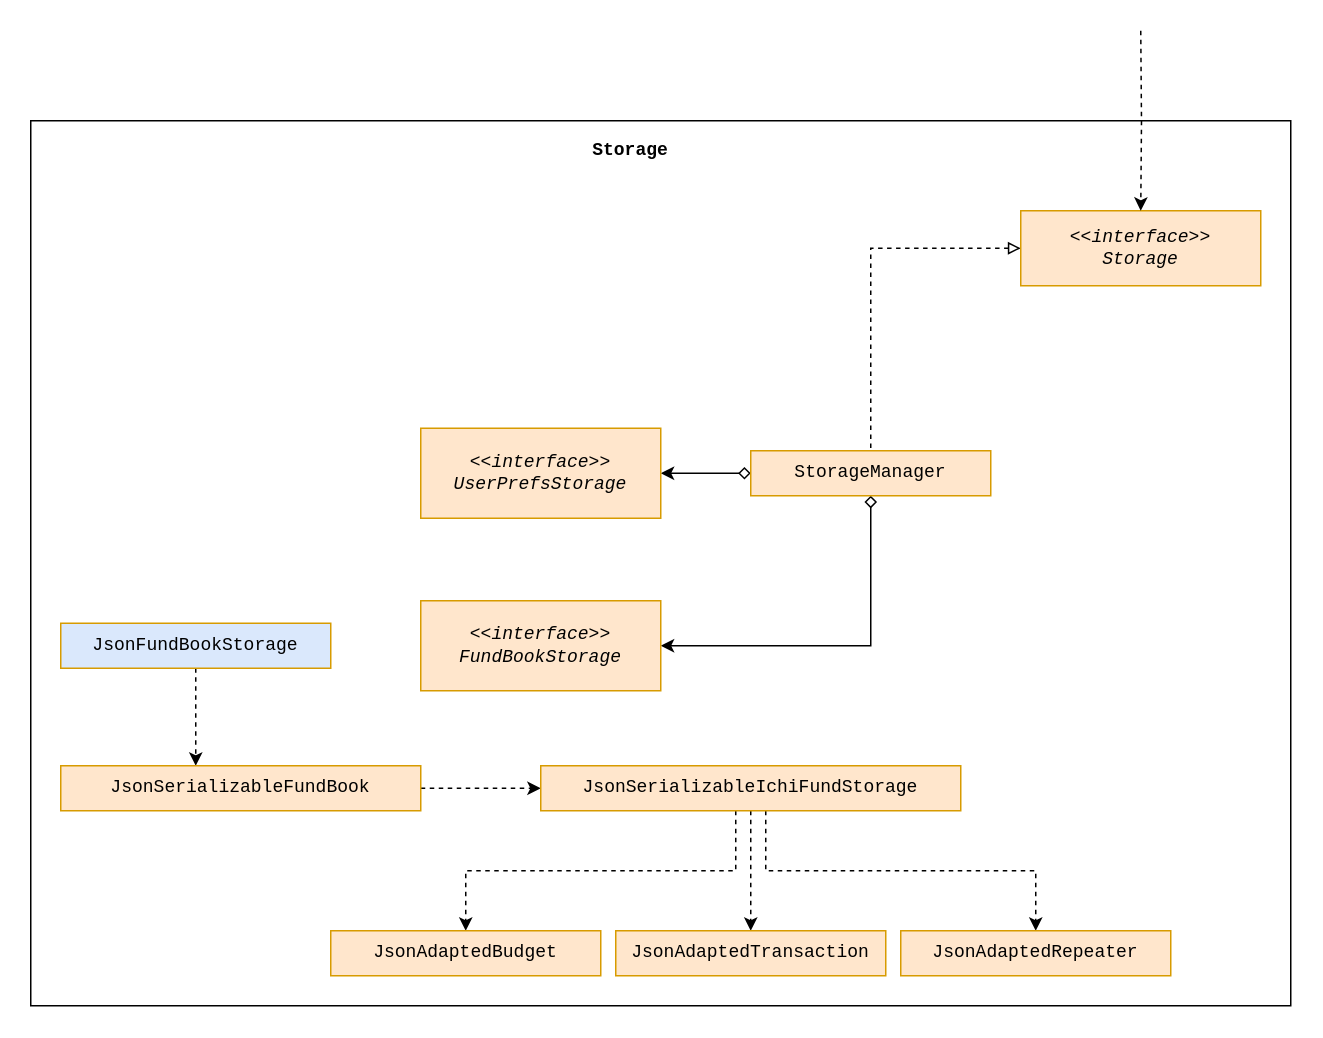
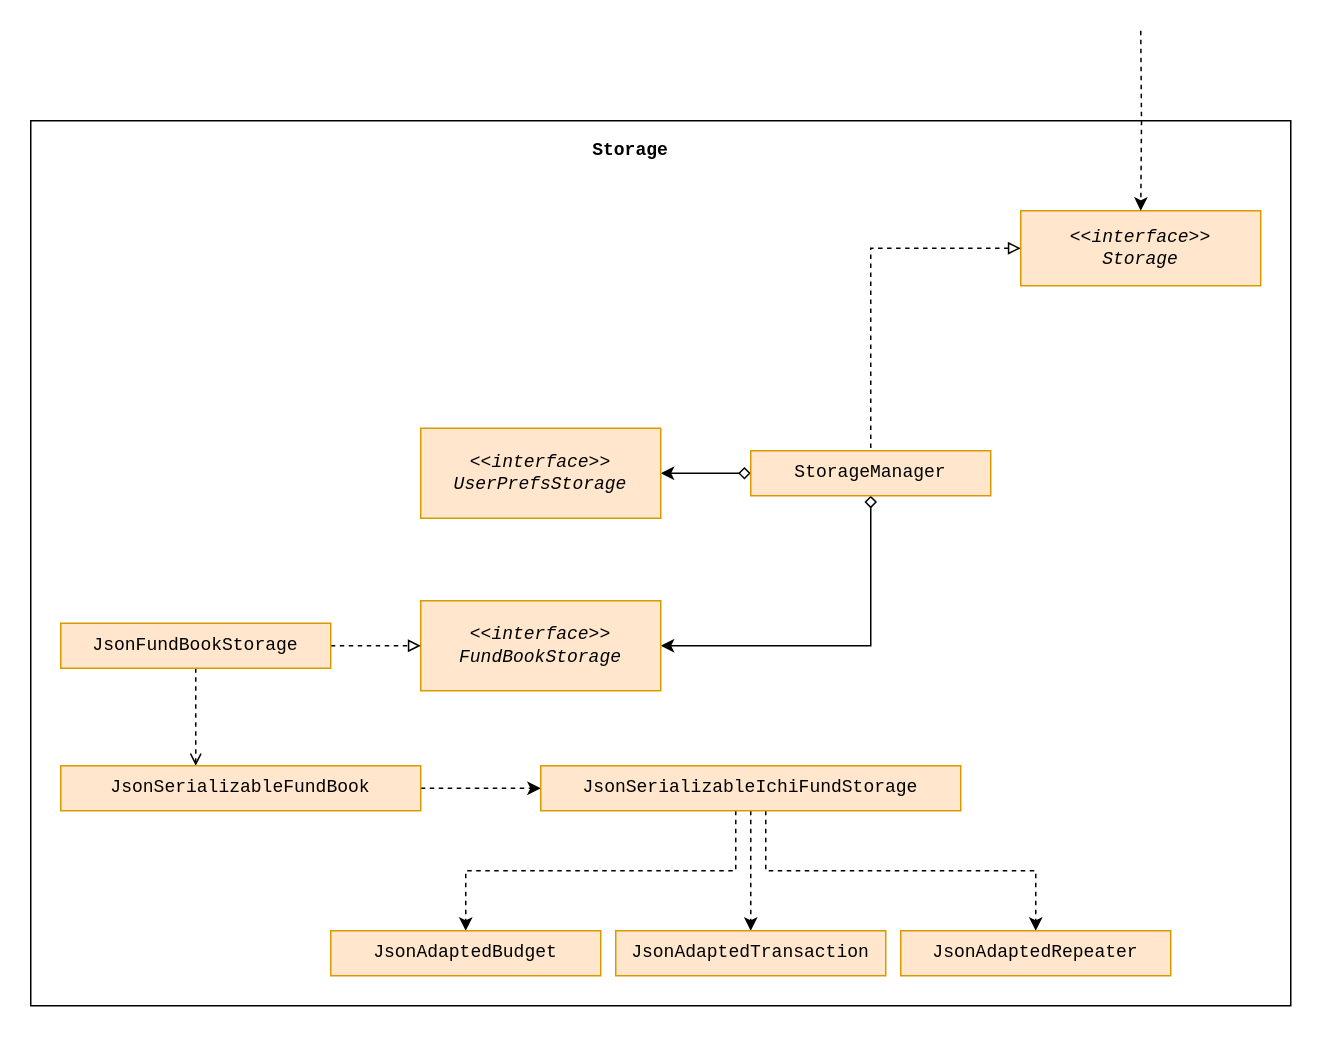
- <mxCell id="14" value="JsonFundBookStorage" style="rounded=0;whiteSpace=wrap;html=1;fillColor=#dae8fc;strokeColor=#d79b00;fontFamily=Courier New;" vertex="1" parent="1"><mxGeometry x="40" y="415" width="180" height="30" as="geometry" /></mxCell>
+ <mxCell id="14" value="JsonFundBookStorage" style="rounded=0;whiteSpace=wrap;html=1;fillColor=#ffe6cc;strokeColor=#d79b00;fontFamily=Courier New;" vertex="1" parent="1"><mxGeometry x="40" y="415" width="180" height="30" as="geometry" /></mxCell>
+ <mxCell id="12" value="" style="edgeStyle=orthogonalEdgeStyle;rounded=0;orthogonalLoop=1;jettySize=auto;html=1;dashed=1;startArrow=none;startFill=0;endArrow=block;endFill=0;strokeWidth=1;" edge="1" parent="1" source="14" target="9"><mxGeometry relative="1" as="geometry" /></mxCell>
- <mxCell id="13" value="" style="edgeStyle=orthogonalEdgeStyle;rounded=0;orthogonalLoop=1;jettySize=auto;html=1;dashed=1;startArrow=none;startFill=0;endArrow=classic;endFill=1;strokeWidth=1;" edge="1" parent="1" source="14" target="16"><mxGeometry relative="1" as="geometry"><Array as="points"><mxPoint x="130" y="490" /><mxPoint x="130" y="490" /></Array></mxGeometry></mxCell>
+ <mxCell id="13" value="" style="edgeStyle=orthogonalEdgeStyle;rounded=0;orthogonalLoop=1;jettySize=auto;html=1;dashed=1;startArrow=none;startFill=0;endArrow=open;endFill=1;strokeWidth=1;" edge="1" parent="1" source="14" target="16"><mxGeometry relative="1" as="geometry"><Array as="points"><mxPoint x="130" y="490" /><mxPoint x="130" y="490" /></Array></mxGeometry></mxCell>
